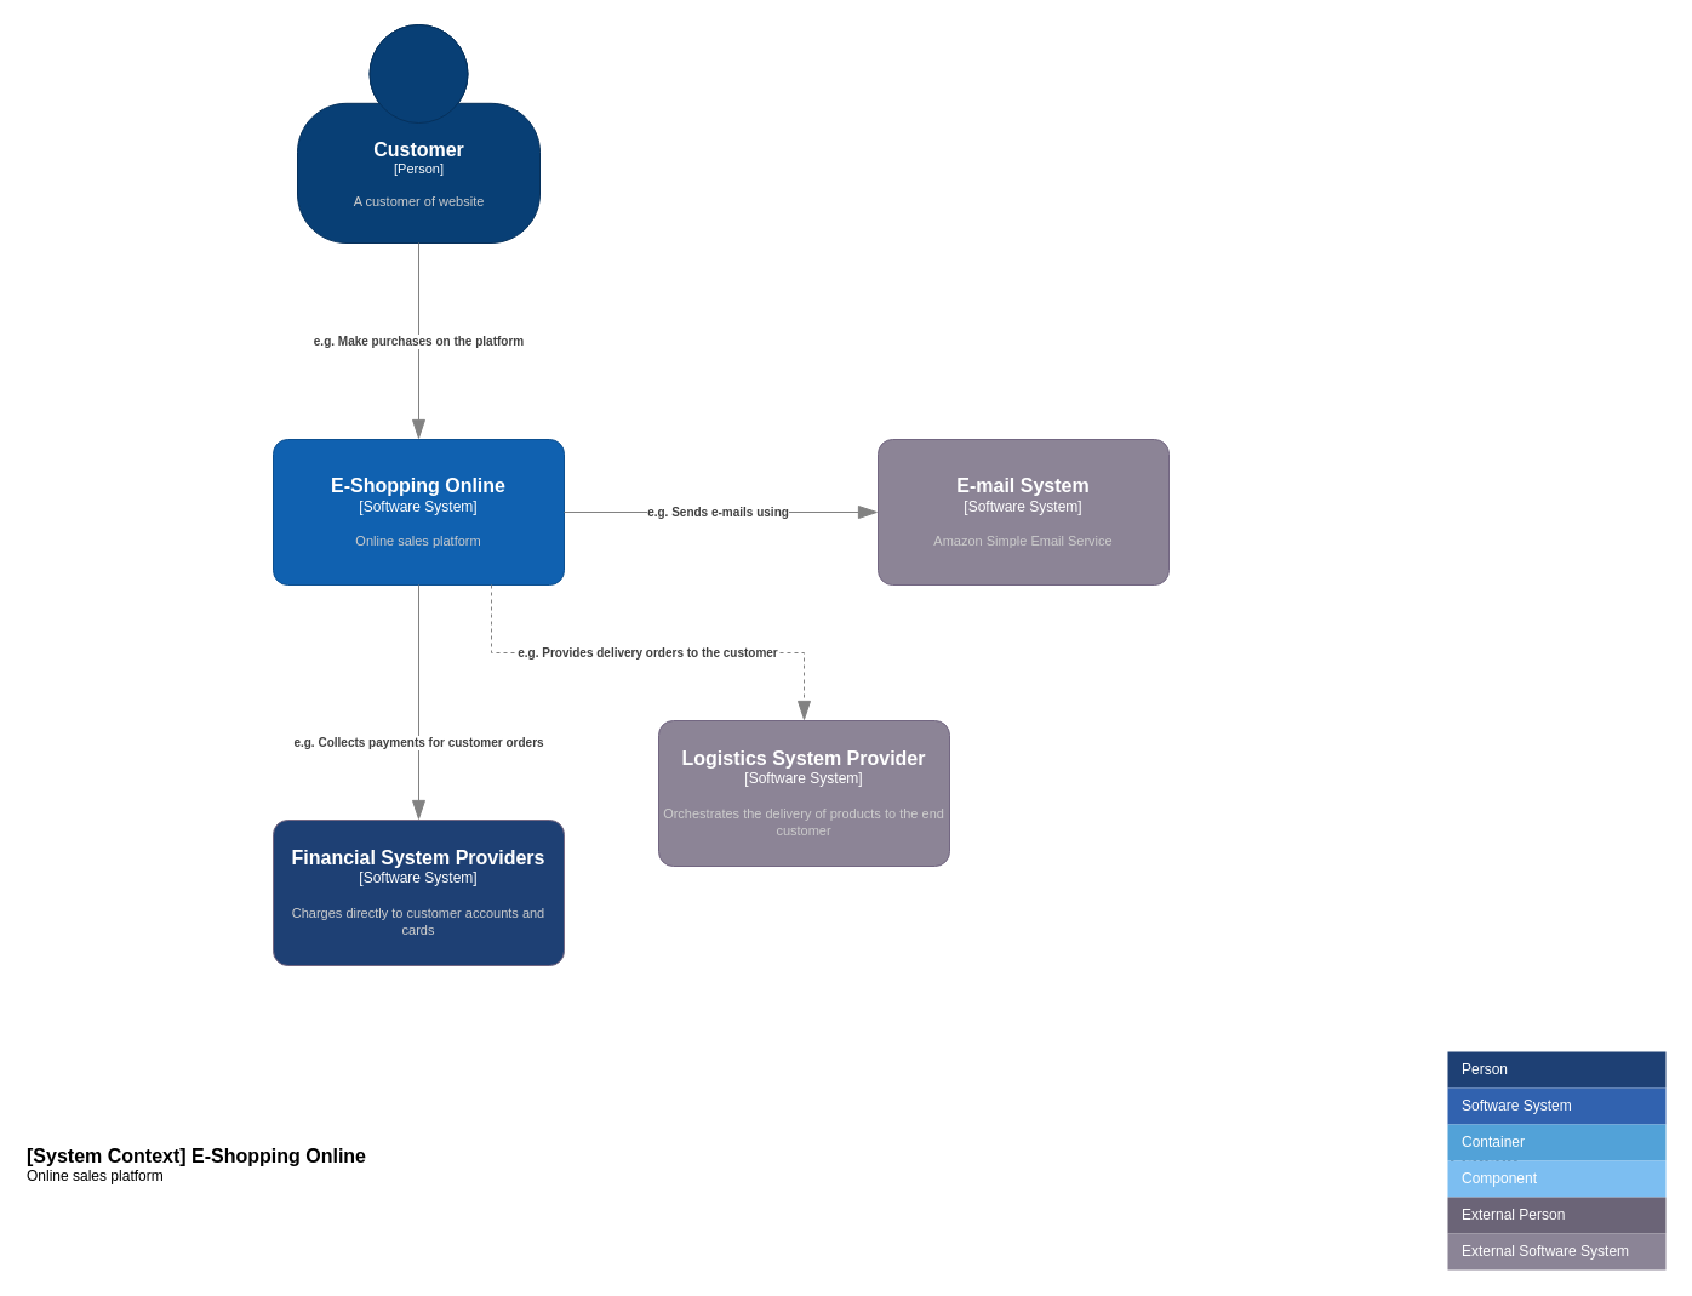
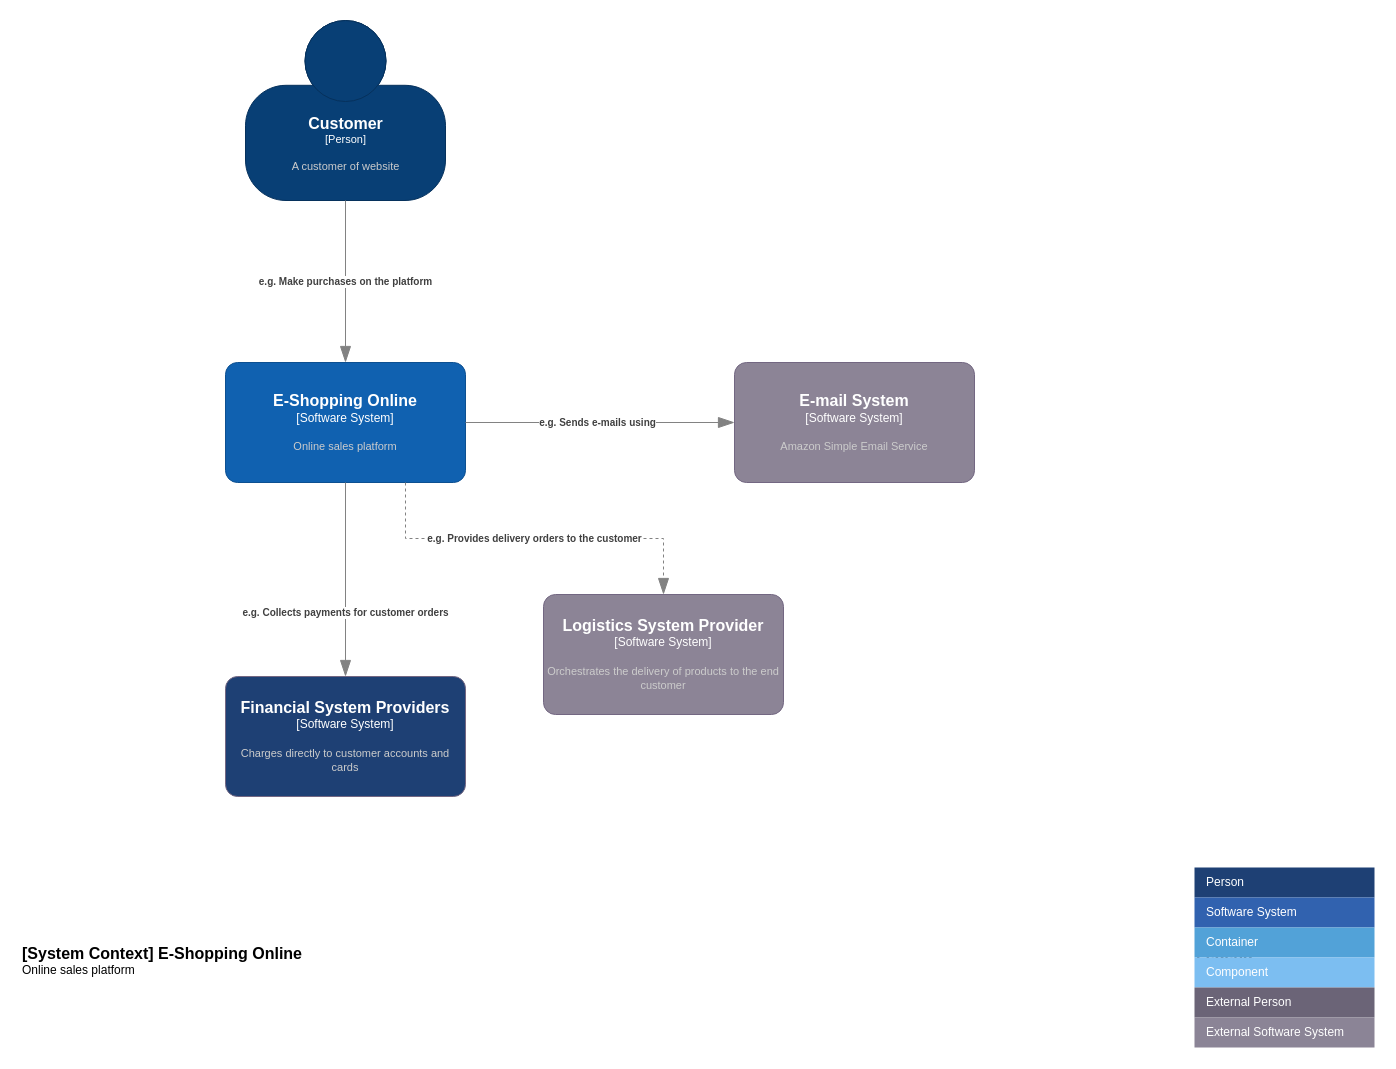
- <mxCell id="7" value="&lt;font style=&quot;font-size: 16px&quot;&gt;&lt;b&gt;E-mail System&lt;/b&gt;&lt;/font&gt;&lt;div&gt;[Software System]&lt;/div&gt;&lt;br&gt;&lt;div&gt;&lt;font style=&quot;font-size: 11px&quot;&gt;&lt;font color=&quot;#cccccc&quot;&gt;Amazon Simple Email Service&lt;/font&gt;&lt;/div&gt;" style="rounded=1;whiteSpace=wrap;html=1;labelBackgroundColor=none;fillColor=#8C8496;fontColor=#ffffff;align=center;arcSize=10;strokeColor=#736782;metaEdit=1;resizable=0;points=[[0.25,0,0],[0.5,0,0],[0.75,0,0],[1,0.25,0],[1,0.5,0],[1,0.75,0],[0.75,1,0],[0.5,1,0],[0.25,1,0],[0,0.75,0],[0,0.5,0],[0,0.25,0]];" parent="1" vertex="1"><mxGeometry x="724" y="362" width="240" height="120" as="geometry" /></mxCell>
+ <mxCell id="7" value="&lt;font style=&quot;font-size: 16px&quot;&gt;&lt;b&gt;E-mail System&lt;/b&gt;&lt;/font&gt;&lt;div&gt;[Software System]&lt;/div&gt;&lt;br&gt;&lt;div&gt;&lt;font style=&quot;font-size: 11px&quot;&gt;&lt;font color=&quot;#cccccc&quot;&gt;Amazon Simple Email Service&lt;/font&gt;&lt;/div&gt;" style="rounded=1;whiteSpace=wrap;html=1;labelBackgroundColor=none;fillColor=#8C8496;fontColor=#ffffff;align=center;arcSize=10;strokeColor=#736782;metaEdit=1;resizable=0;points=[[0.25,0,0],[0.5,0,0],[0.75,0,0],[1,0.25,0],[1,0.5,0],[1,0.75,0],[0.75,1,0],[0.5,1,0],[0.25,1,0],[0,0.75,0],[0,0.5,0],[0,0.25,0]];" parent="1" vertex="1"><mxGeometry x="734" y="362" width="240" height="120" as="geometry" /></mxCell>
